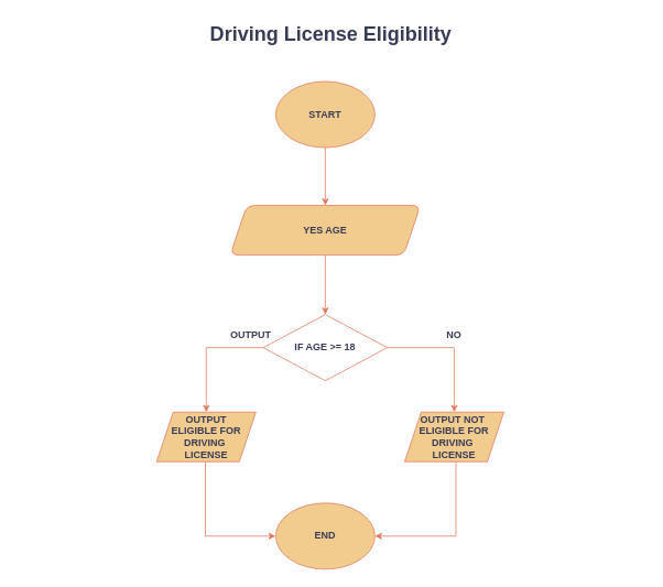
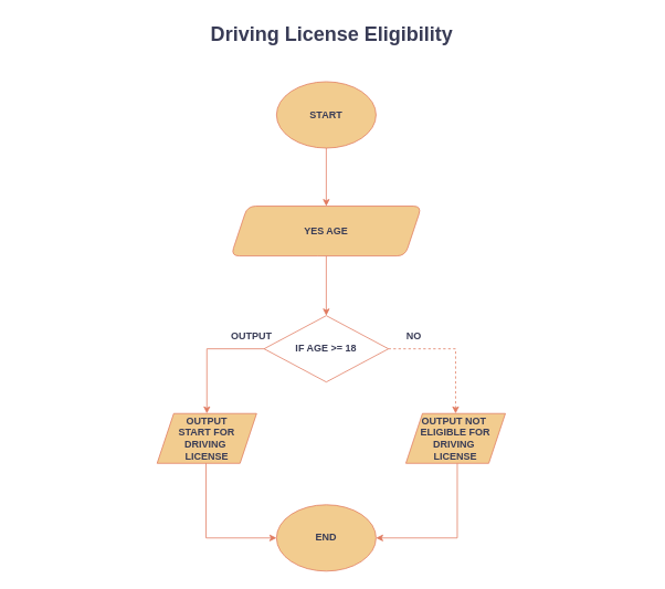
- <mxCell id="16" value="NO" style="text;html=1;align=center;verticalAlign=middle;whiteSpace=wrap;rounded=0;fontColor=#393C56;labelBackgroundColor=none;fontStyle=1" vertex="1" parent="1"><mxGeometry x="519" y="390" width="60" height="30" as="geometry" /></mxCell>
+ <mxCell id="16" value="NO" style="text;html=1;align=center;verticalAlign=middle;whiteSpace=wrap;rounded=0;fontColor=#393C56;labelBackgroundColor=none;fontStyle=1" vertex="1" parent="1"><mxGeometry x="469" y="390" width="60" height="30" as="geometry" /></mxCell>
- <mxCell id="9" value="" style="edgeStyle=orthogonalEdgeStyle;rounded=0;orthogonalLoop=1;jettySize=auto;html=1;strokeColor=#E07A5F;fontColor=default;fillColor=#F2CC8F;align=center;labelBackgroundColor=none;fontStyle=1" edge="1" parent="1" source="10" target="14"><mxGeometry relative="1" as="geometry" /></mxCell>
+ <mxCell id="9" value="" style="edgeStyle=orthogonalEdgeStyle;rounded=0;orthogonalLoop=1;jettySize=auto;html=1;strokeColor=#E07A5F;fontColor=default;fillColor=#F2CC8F;align=center;labelBackgroundColor=none;fontStyle=1;dashed=1;" edge="1" parent="1" source="10" target="14"><mxGeometry relative="1" as="geometry" /></mxCell>
- <mxCell id="12" value="&lt;div&gt;OUTPUT&lt;/div&gt;ELIGIBLE FOR&lt;div&gt;DRIVING&amp;nbsp;&lt;/div&gt;&lt;div&gt;LICENSE&lt;/div&gt;" style="shape=parallelogram;perimeter=parallelogramPerimeter;whiteSpace=wrap;html=1;fixedSize=1;fillColor=#F2CC8F;strokeColor=#E07A5F;fontColor=#393C56;labelBackgroundColor=none;align=center;fontStyle=1" vertex="1" parent="1"><mxGeometry x="189" y="498" width="120" height="60" as="geometry" /></mxCell>
+ <mxCell id="12" value="&lt;div&gt;OUTPUT&lt;/div&gt;START FOR&lt;div&gt;DRIVING&amp;nbsp;&lt;/div&gt;&lt;div&gt;LICENSE&lt;/div&gt;" style="shape=parallelogram;perimeter=parallelogramPerimeter;whiteSpace=wrap;html=1;fixedSize=1;fillColor=#F2CC8F;strokeColor=#E07A5F;fontColor=#393C56;labelBackgroundColor=none;align=center;fontStyle=1" vertex="1" parent="1"><mxGeometry x="189" y="498" width="120" height="60" as="geometry" /></mxCell>
